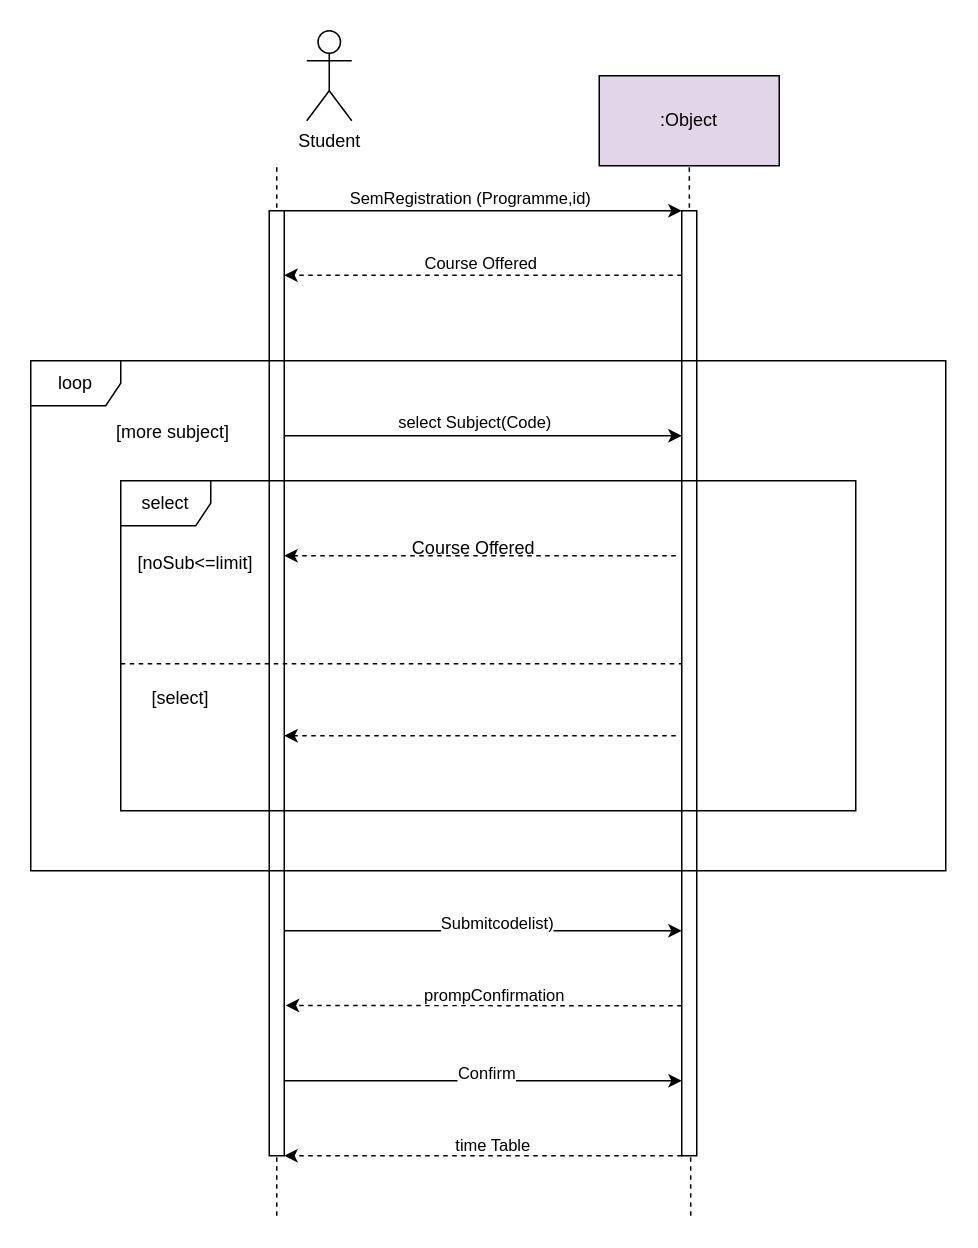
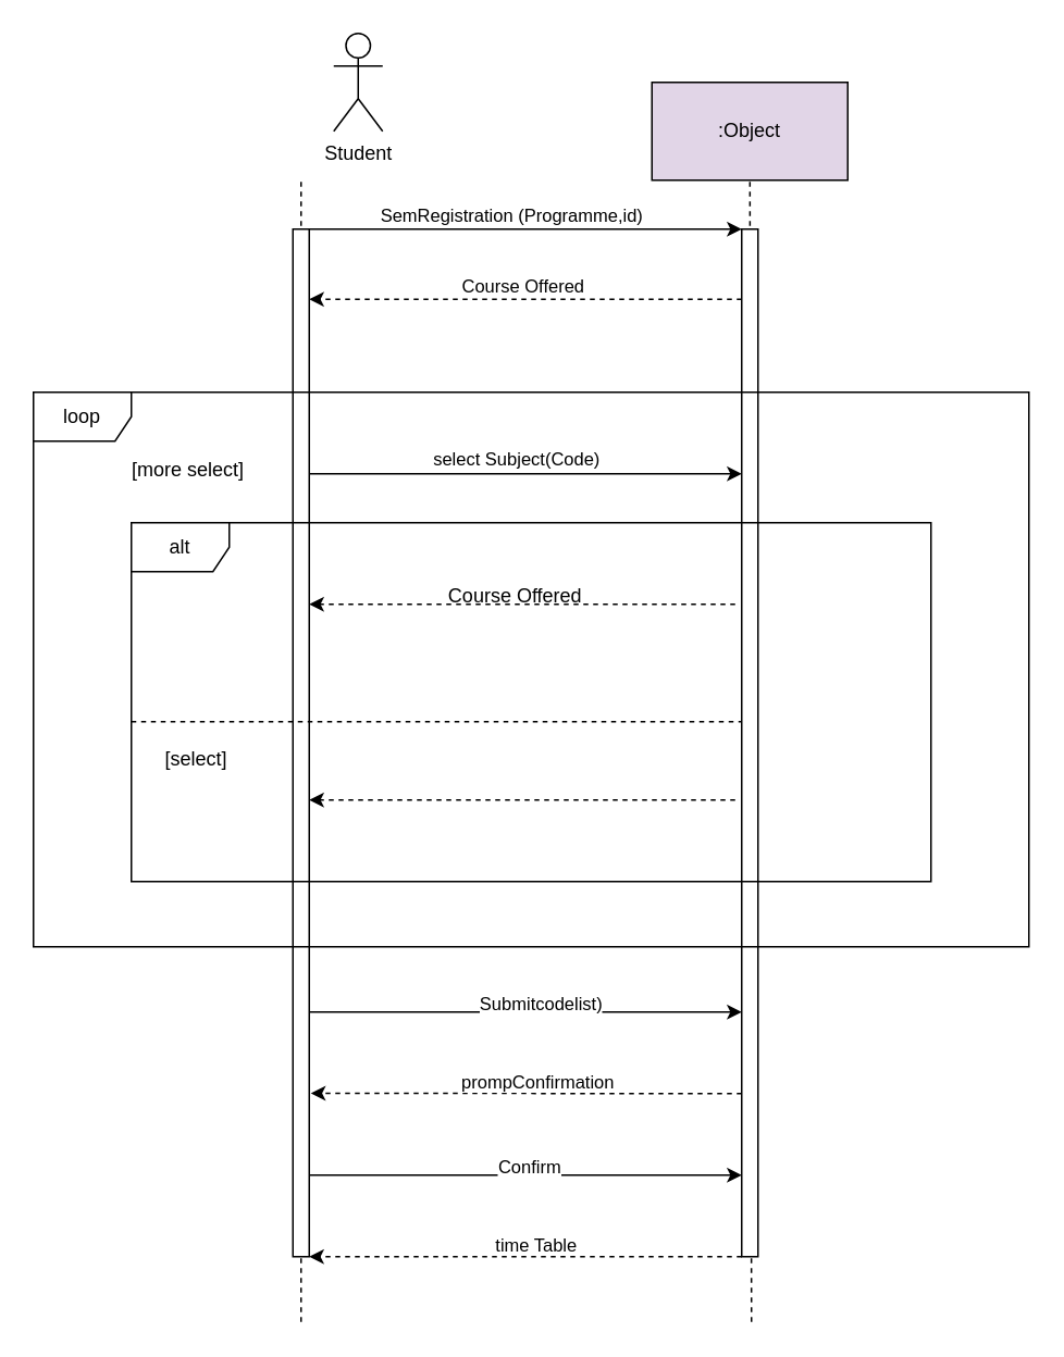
- <mxCell id="15" value="[more subject]" style="text;html=1;strokeColor=none;fillColor=none;align=center;verticalAlign=middle;whiteSpace=wrap;rounded=0;" vertex="1" parent="1"><mxGeometry x="65" y="273" width="100" height="30" as="geometry" /></mxCell>
+ <mxCell id="15" value="[more select]" style="text;html=1;strokeColor=none;fillColor=none;align=center;verticalAlign=middle;whiteSpace=wrap;rounded=0;" vertex="1" parent="1"><mxGeometry x="65" y="273" width="100" height="30" as="geometry" /></mxCell>
- <mxCell id="16" value="select" style="shape=umlFrame;whiteSpace=wrap;html=1;pointerEvents=0;" vertex="1" parent="1"><mxGeometry x="80" y="320" width="490" height="220" as="geometry" /></mxCell>
+ <mxCell id="16" value="alt" style="shape=umlFrame;whiteSpace=wrap;html=1;pointerEvents=0;" vertex="1" parent="1"><mxGeometry x="80" y="320" width="490" height="220" as="geometry" /></mxCell>
- <mxCell id="17" value="[noSub&amp;lt;=limit]" style="text;html=1;strokeColor=none;fillColor=none;align=center;verticalAlign=middle;whiteSpace=wrap;rounded=0;" vertex="1" parent="1"><mxGeometry x="100" y="360" width="60" height="30" as="geometry" /></mxCell>
